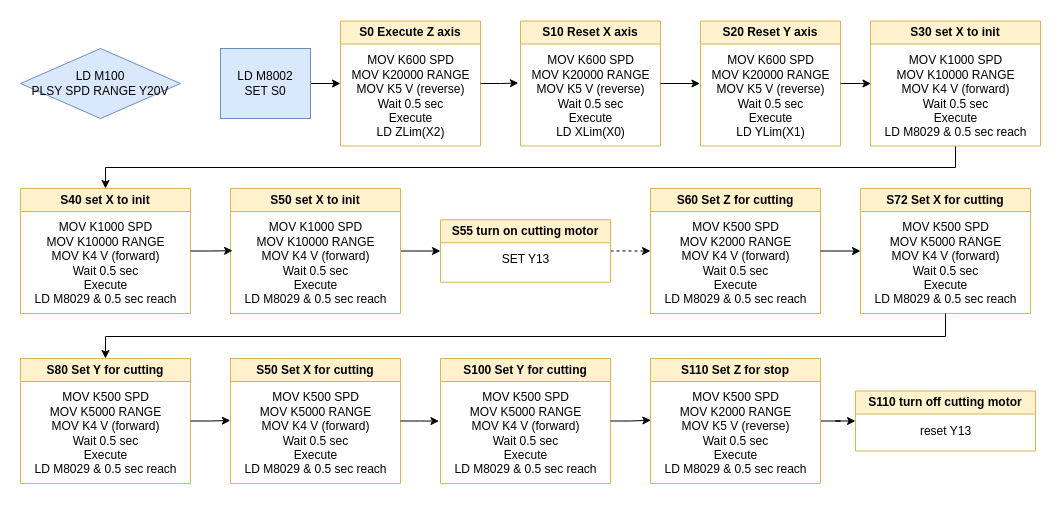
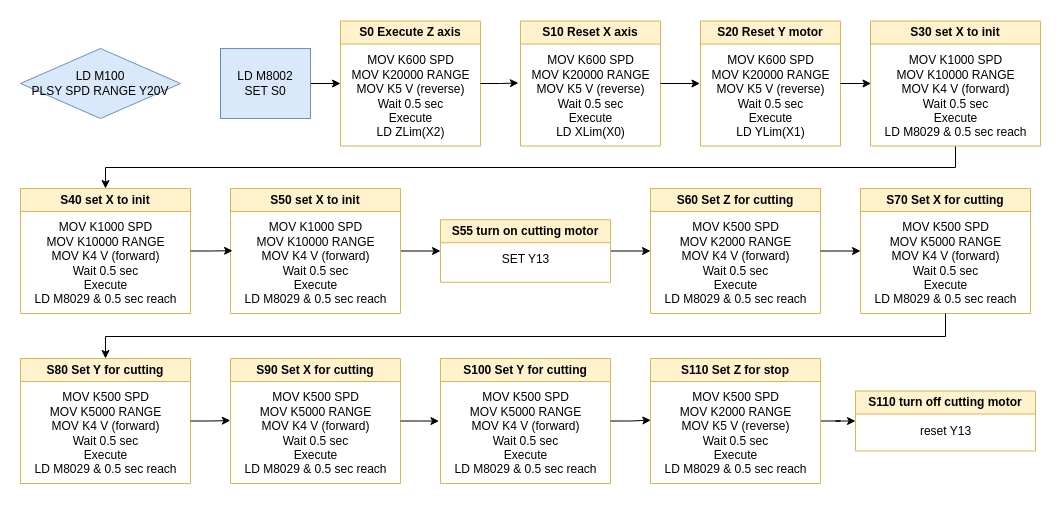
- <mxCell id="9" value="S20 Reset Y axis" style="swimlane;whiteSpace=wrap;html=1;fillColor=#fff2cc;strokeColor=#d6b656;" vertex="1" parent="1"><mxGeometry x="700" y="20.5" width="140" height="125" as="geometry"><mxRectangle x="940" y="285" width="130" height="30" as="alternateBounds" /></mxGeometry></mxCell>
+ <mxCell id="9" value="S20 Reset Y motor" style="swimlane;whiteSpace=wrap;html=1;fillColor=#fff2cc;strokeColor=#d6b656;" vertex="1" parent="1"><mxGeometry x="700" y="20.5" width="140" height="125" as="geometry"><mxRectangle x="940" y="285" width="130" height="30" as="alternateBounds" /></mxGeometry></mxCell>
- <mxCell id="28" value="S72 Set X for cutting" style="swimlane;whiteSpace=wrap;html=1;fillColor=#fff2cc;strokeColor=#d6b656;" vertex="1" parent="1"><mxGeometry x="860" y="188" width="170" height="125" as="geometry"><mxRectangle x="940" y="285" width="130" height="30" as="alternateBounds" /></mxGeometry></mxCell>
+ <mxCell id="28" value="S70 Set X for cutting" style="swimlane;whiteSpace=wrap;html=1;fillColor=#fff2cc;strokeColor=#d6b656;" vertex="1" parent="1"><mxGeometry x="860" y="188" width="170" height="125" as="geometry"><mxRectangle x="940" y="285" width="130" height="30" as="alternateBounds" /></mxGeometry></mxCell>
- <mxCell id="19" style="edgeStyle=orthogonalEdgeStyle;rounded=0;orthogonalLoop=1;jettySize=auto;html=1;exitX=1;exitY=0.5;exitDx=0;exitDy=0;entryX=0;entryY=0.5;entryDx=0;entryDy=0;dashed=1;" edge="1" parent="1" source="20" target="26"><mxGeometry relative="1" as="geometry" /></mxCell>
+ <mxCell id="19" style="edgeStyle=orthogonalEdgeStyle;rounded=0;orthogonalLoop=1;jettySize=auto;html=1;exitX=1;exitY=0.5;exitDx=0;exitDy=0;entryX=0;entryY=0.5;entryDx=0;entryDy=0;" edge="1" parent="1" source="20" target="26"><mxGeometry relative="1" as="geometry" /></mxCell>
- <mxCell id="34" value="S50 Set X for cutting" style="swimlane;whiteSpace=wrap;html=1;fillColor=#fff2cc;strokeColor=#d6b656;" vertex="1" parent="1"><mxGeometry x="230" y="358" width="170" height="125" as="geometry"><mxRectangle x="940" y="285" width="130" height="30" as="alternateBounds" /></mxGeometry></mxCell>
+ <mxCell id="34" value="S90 Set X for cutting" style="swimlane;whiteSpace=wrap;html=1;fillColor=#fff2cc;strokeColor=#d6b656;" vertex="1" parent="1"><mxGeometry x="230" y="358" width="170" height="125" as="geometry"><mxRectangle x="940" y="285" width="130" height="30" as="alternateBounds" /></mxGeometry></mxCell>
